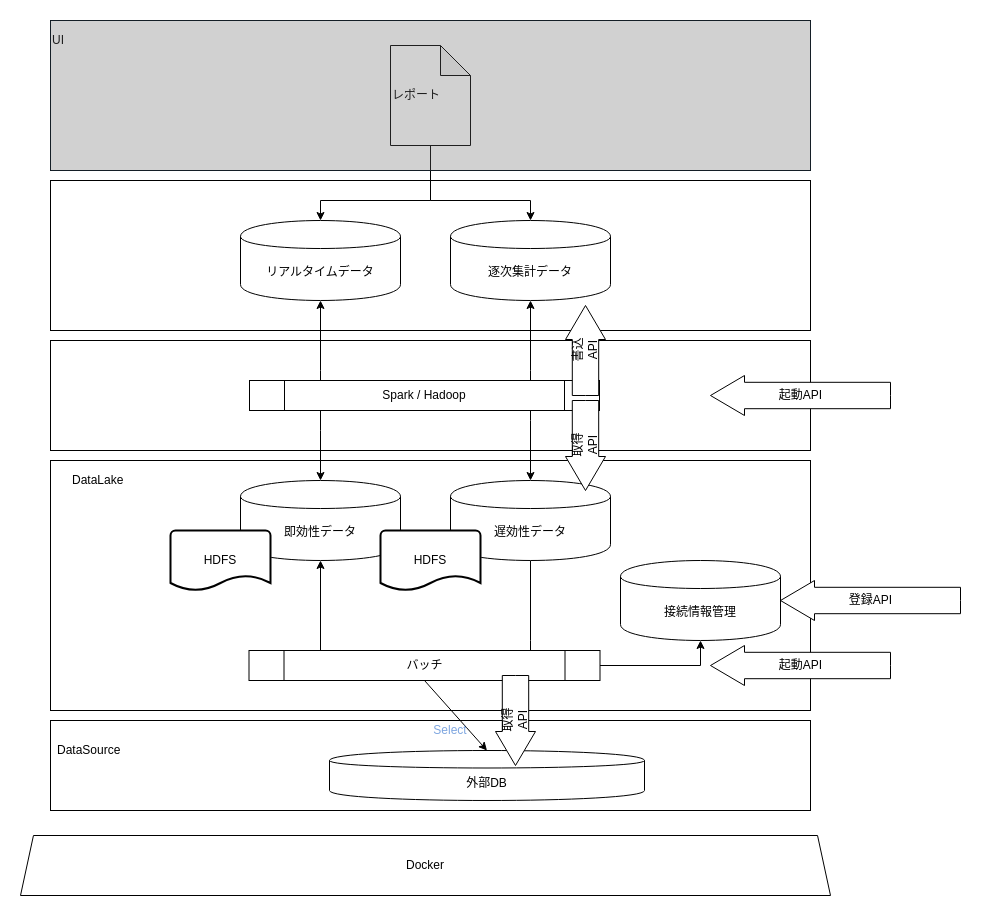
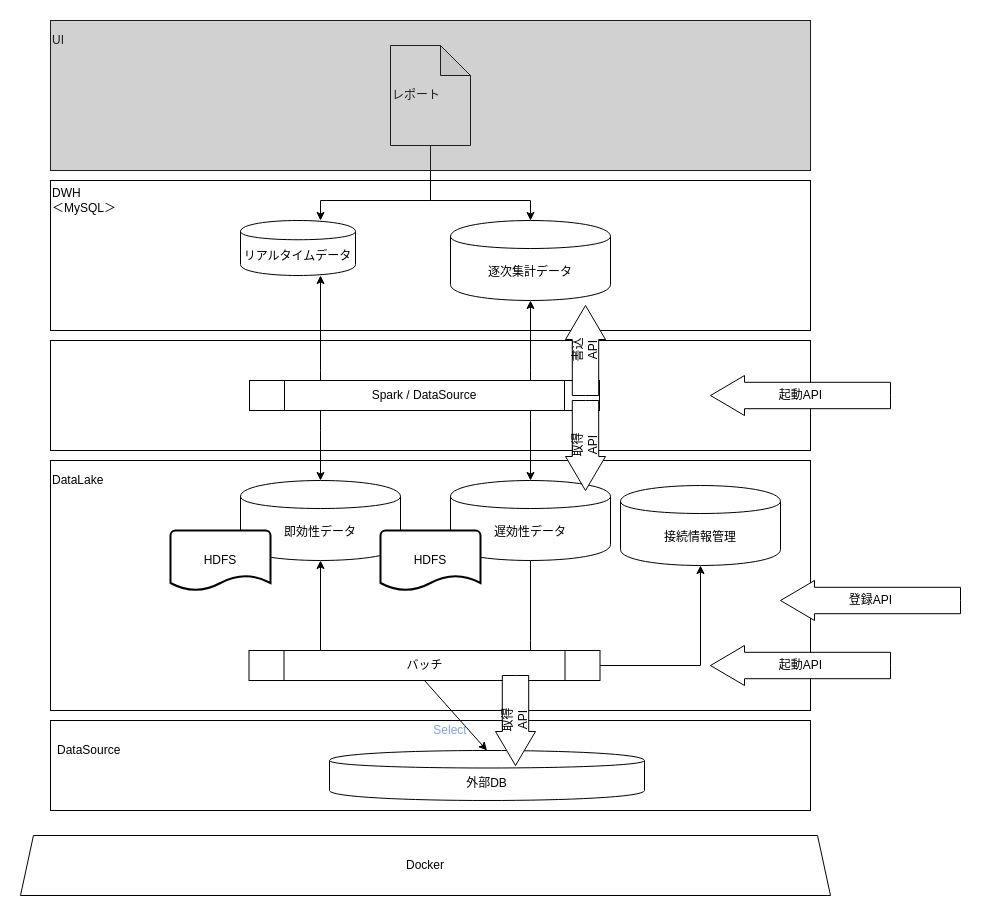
+ <mxCell id="8" value="DWH&lt;br&gt;＜MySQL＞" style="text;html=1;strokeColor=none;fillColor=none;align=left;verticalAlign=middle;whiteSpace=wrap;rounded=0;" parent="1" vertex="1"><mxGeometry x="50" y="190" width="90" height="20" as="geometry" /></mxCell>
- <mxCell id="21" value="リアルタイムデータ" style="shape=cylinder;whiteSpace=wrap;html=1;boundedLbl=1;backgroundOutline=1;" parent="1" vertex="1"><mxGeometry x="240" y="220" width="160" height="80" as="geometry" /></mxCell>
+ <mxCell id="21" value="リアルタイムデータ" style="shape=cylinder;whiteSpace=wrap;html=1;boundedLbl=1;backgroundOutline=1;" parent="1" vertex="1"><mxGeometry x="240" y="220" width="115" height="55" as="geometry" /></mxCell>
- <mxCell id="20" value="Spark / Hadoop" style="shape=process;whiteSpace=wrap;html=1;backgroundOutline=1;" parent="1" vertex="1"><mxGeometry x="249" y="380" width="350" height="30" as="geometry" /></mxCell>
+ <mxCell id="20" value="Spark / DataSource" style="shape=process;whiteSpace=wrap;html=1;backgroundOutline=1;" parent="1" vertex="1"><mxGeometry x="249" y="380" width="350" height="30" as="geometry" /></mxCell>
- <mxCell id="6" value="DataLake" style="text;html=1;strokeColor=none;fillColor=none;align=left;verticalAlign=middle;whiteSpace=wrap;rounded=0;" parent="1" vertex="1"><mxGeometry x="70" y="470" width="40" height="20" as="geometry" /></mxCell>
+ <mxCell id="6" value="DataLake" style="text;html=1;strokeColor=none;fillColor=none;align=left;verticalAlign=middle;whiteSpace=wrap;rounded=0;" parent="1" vertex="1"><mxGeometry x="50" y="470" width="40" height="20" as="geometry" /></mxCell>
- <mxCell id="34" value="接続情報管理" style="shape=cylinder;whiteSpace=wrap;html=1;boundedLbl=1;backgroundOutline=1;" vertex="1" parent="1"><mxGeometry x="620" y="560" width="160" height="80" as="geometry" /></mxCell>
+ <mxCell id="34" value="接続情報管理" style="shape=cylinder;whiteSpace=wrap;html=1;boundedLbl=1;backgroundOutline=1;" vertex="1" parent="1"><mxGeometry x="620" y="485" width="160" height="80" as="geometry" /></mxCell>
